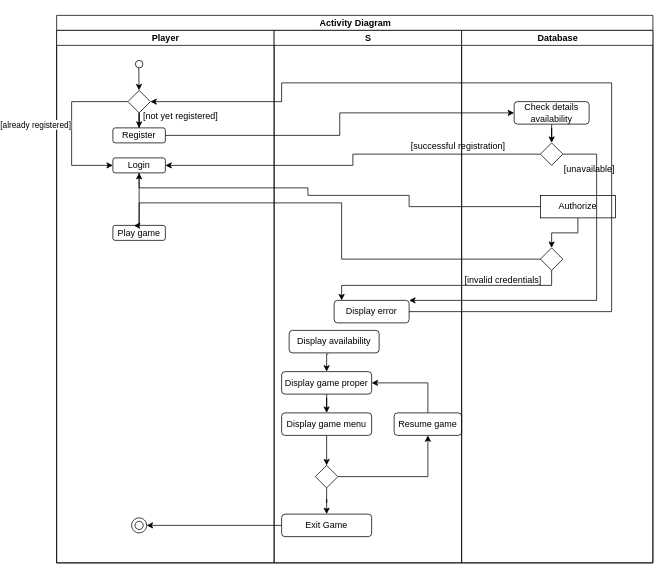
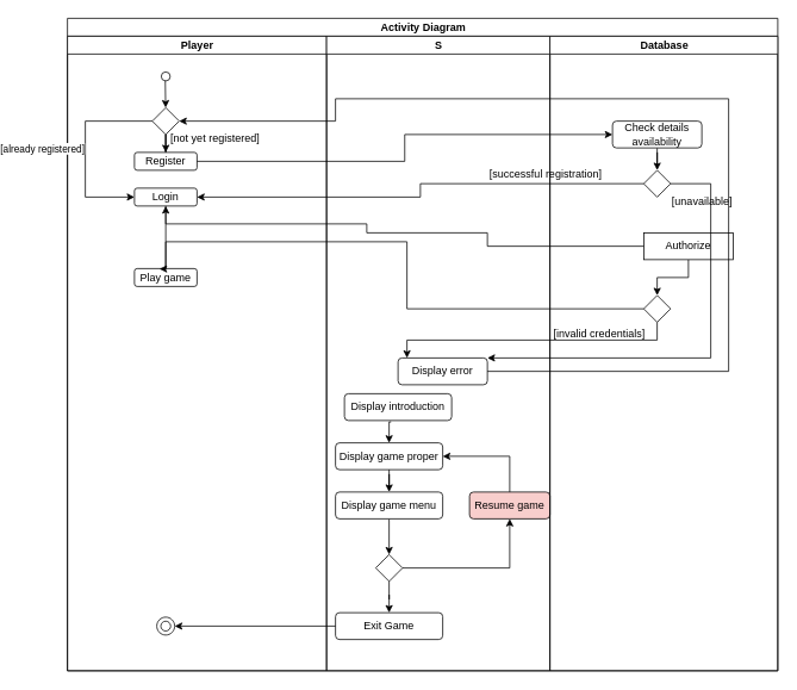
- <mxCell id="19" value="Display availability" style="rounded=1;whiteSpace=wrap;html=1;" vertex="1" parent="15"><mxGeometry x="20" y="400" width="120" height="30" as="geometry" /></mxCell>
+ <mxCell id="19" value="Display introduction" style="rounded=1;whiteSpace=wrap;html=1;" vertex="1" parent="15"><mxGeometry x="20" y="400" width="120" height="30" as="geometry" /></mxCell>
- <mxCell id="26" value="Resume game" style="rounded=1;whiteSpace=wrap;html=1;" vertex="1" parent="15"><mxGeometry x="160" y="510" width="90" height="30" as="geometry" /></mxCell>
+ <mxCell id="26" value="Resume game" style="rounded=1;whiteSpace=wrap;html=1;fillColor=#f8cecc;" vertex="1" parent="15"><mxGeometry x="160" y="510" width="90" height="30" as="geometry" /></mxCell>
